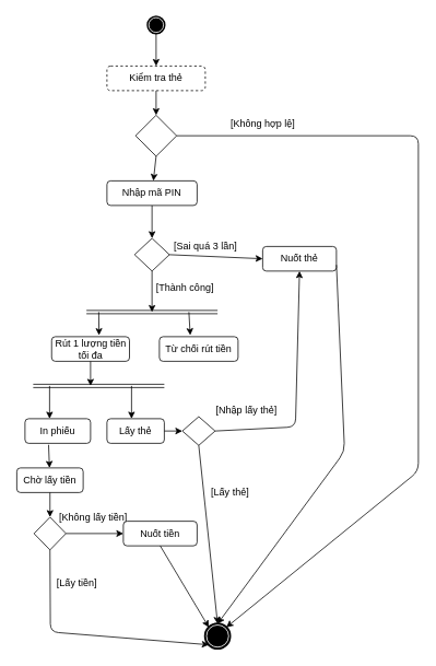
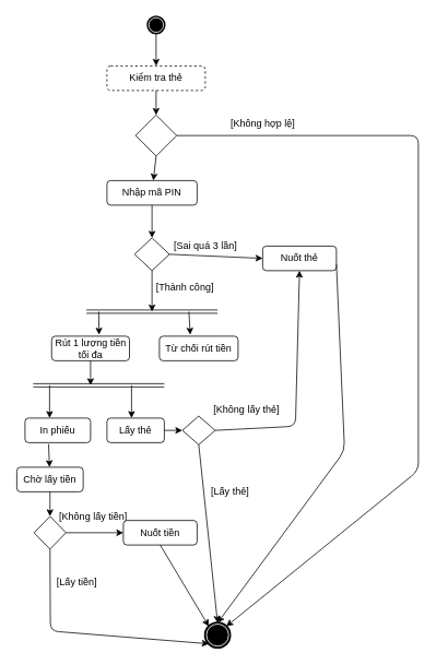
- <mxCell id="38" value="[Nhập lấy thẻ]" style="text;html=1;align=center;verticalAlign=middle;resizable=0;points=[];autosize=1;" vertex="1" parent="1"><mxGeometry x="250" y="490" width="100" height="20" as="geometry" /></mxCell>
+ <mxCell id="38" value="[Không lấy thẻ]" style="text;html=1;align=center;verticalAlign=middle;resizable=0;points=[];autosize=1;" vertex="1" parent="1"><mxGeometry x="250" y="490" width="100" height="20" as="geometry" /></mxCell>
